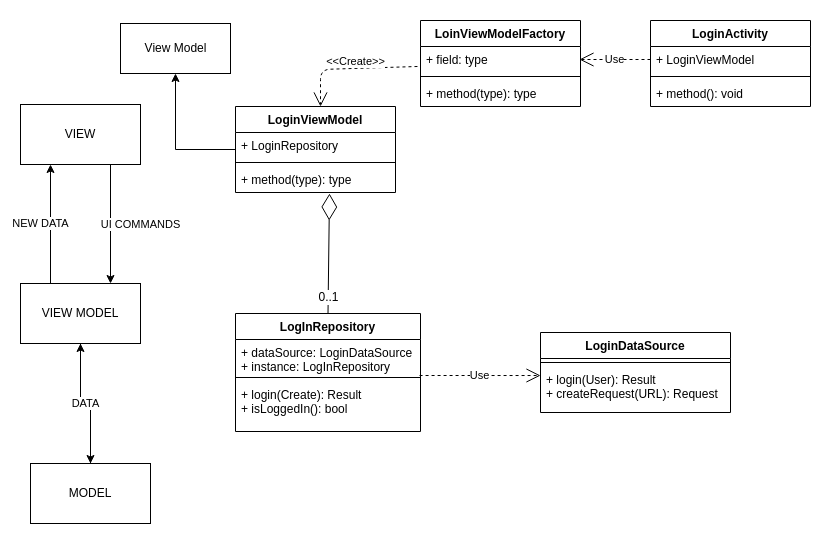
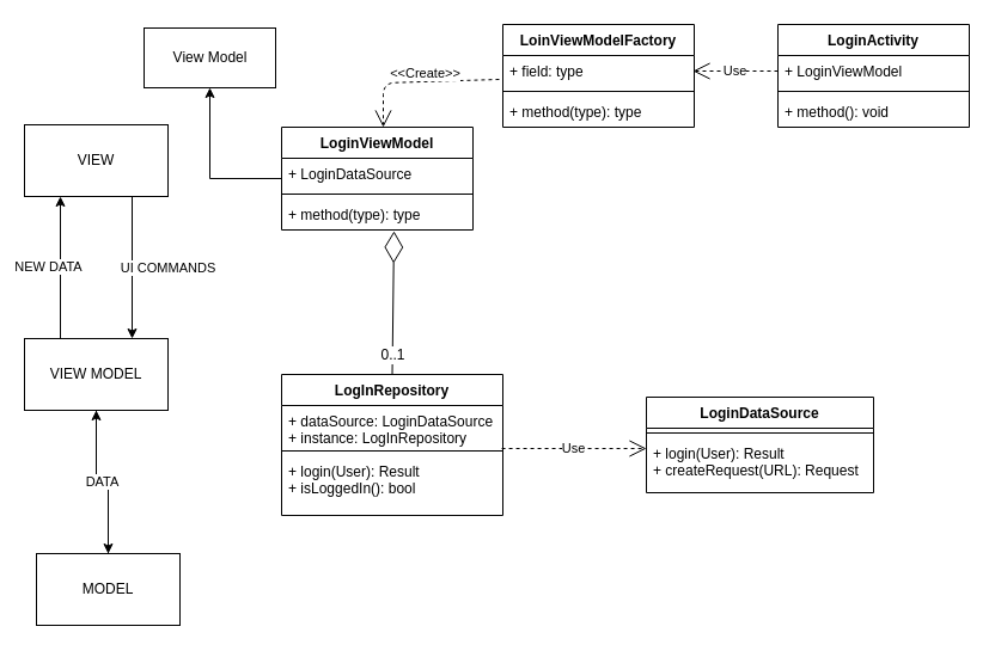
- <mxCell id="11" value="+ LoginRepository" style="text;strokeColor=none;fillColor=none;align=left;verticalAlign=top;spacingLeft=4;spacingRight=4;overflow=hidden;rotatable=0;points=[[0,0.5],[1,0.5]];portConstraint=eastwest;" vertex="1" parent="10"><mxGeometry y="26" width="160" height="26" as="geometry" /></mxCell>
+ <mxCell id="11" value="+ LoginDataSource" style="text;strokeColor=none;fillColor=none;align=left;verticalAlign=top;spacingLeft=4;spacingRight=4;overflow=hidden;rotatable=0;points=[[0,0.5],[1,0.5]];portConstraint=eastwest;" vertex="1" parent="10"><mxGeometry y="26" width="160" height="26" as="geometry" /></mxCell>
- <mxCell id="22" value="+ login(Create): Result&#10;+ isLoggedIn(): bool&#10;" style="text;strokeColor=none;fillColor=none;align=left;verticalAlign=top;spacingLeft=4;spacingRight=4;overflow=hidden;rotatable=0;points=[[0,0.5],[1,0.5]];portConstraint=eastwest;" vertex="1" parent="19"><mxGeometry y="68" width="185" height="50" as="geometry" /></mxCell>
+ <mxCell id="22" value="+ login(User): Result&#10;+ isLoggedIn(): bool&#10;" style="text;strokeColor=none;fillColor=none;align=left;verticalAlign=top;spacingLeft=4;spacingRight=4;overflow=hidden;rotatable=0;points=[[0,0.5],[1,0.5]];portConstraint=eastwest;" vertex="1" parent="19"><mxGeometry y="68" width="185" height="50" as="geometry" /></mxCell>
